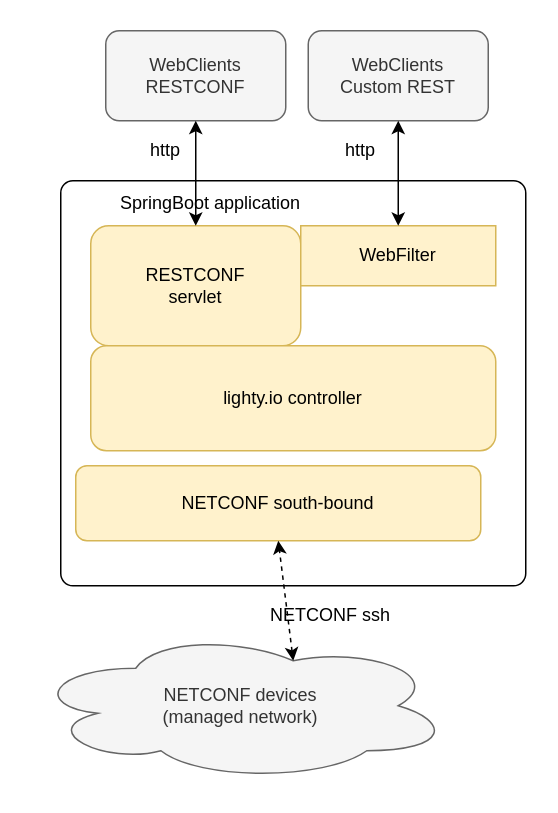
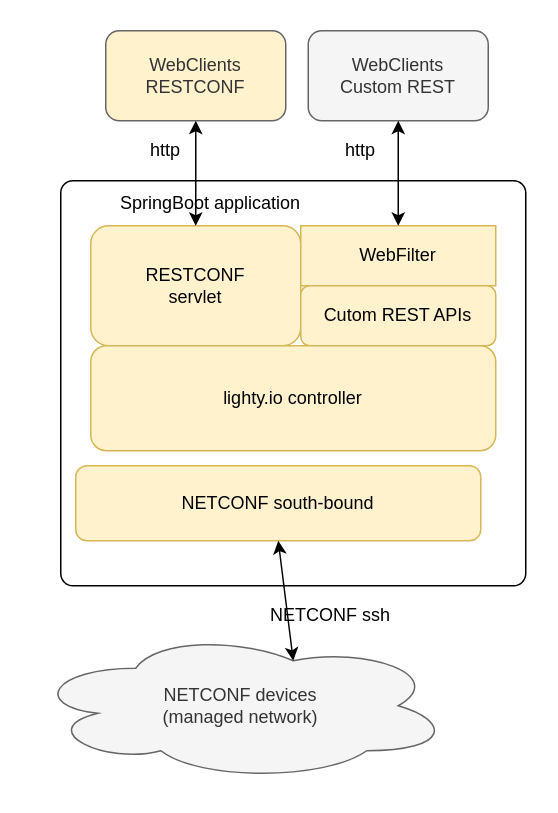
- <mxCell id="4" value="WebClients&lt;br&gt;RESTCONF" style="rounded=1;whiteSpace=wrap;html=1;fillColor=#f5f5f5;strokeColor=#666666;fontColor=#333333;" vertex="1" parent="1"><mxGeometry x="70" y="20" width="120" height="60" as="geometry" /></mxCell>
+ <mxCell id="4" value="WebClients&lt;br&gt;RESTCONF" style="rounded=1;whiteSpace=wrap;html=1;fillColor=#fff2cc;strokeColor=#666666;fontColor=#333333;" vertex="1" parent="1"><mxGeometry x="70" y="20" width="120" height="60" as="geometry" /></mxCell>
+ <mxCell id="7" value="Cutom REST APIs" style="rounded=1;whiteSpace=wrap;html=1;fillColor=#fff2cc;strokeColor=#d6b656;" vertex="1" parent="1"><mxGeometry x="200" y="190" width="130" height="40" as="geometry" /></mxCell>
- <mxCell id="12" value="" style="endArrow=classic;startArrow=classic;html=1;entryX=0.5;entryY=1;entryDx=0;entryDy=0;exitX=0.625;exitY=0.2;exitDx=0;exitDy=0;exitPerimeter=0;dashed=1;" edge="1" parent="1" source="11" target="9"><mxGeometry width="50" height="50" relative="1" as="geometry"><mxPoint x="40" y="540" as="sourcePoint" /><mxPoint x="90" y="490" as="targetPoint" /></mxGeometry></mxCell>
+ <mxCell id="12" value="" style="endArrow=classic;startArrow=classic;html=1;entryX=0.5;entryY=1;entryDx=0;entryDy=0;exitX=0.625;exitY=0.2;exitDx=0;exitDy=0;exitPerimeter=0;" edge="1" parent="1" source="11" target="9"><mxGeometry width="50" height="50" relative="1" as="geometry"><mxPoint x="40" y="540" as="sourcePoint" /><mxPoint x="90" y="490" as="targetPoint" /></mxGeometry></mxCell>
